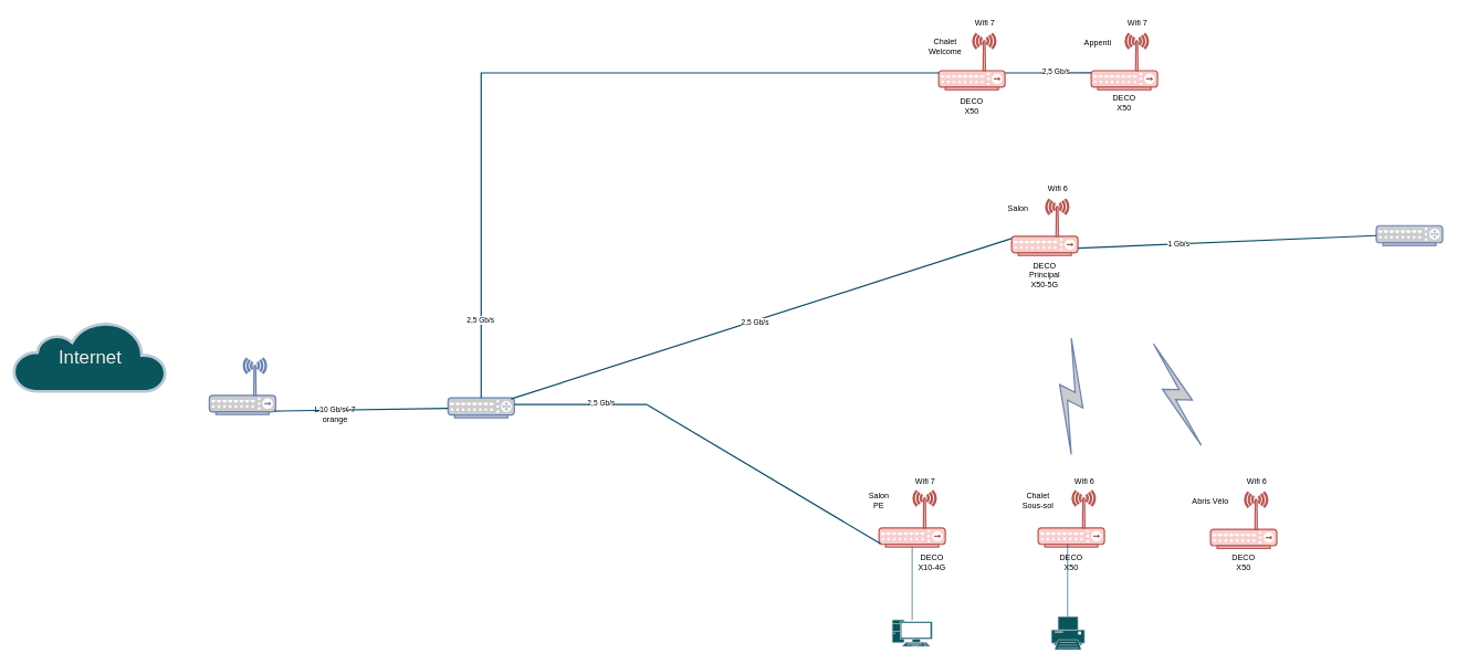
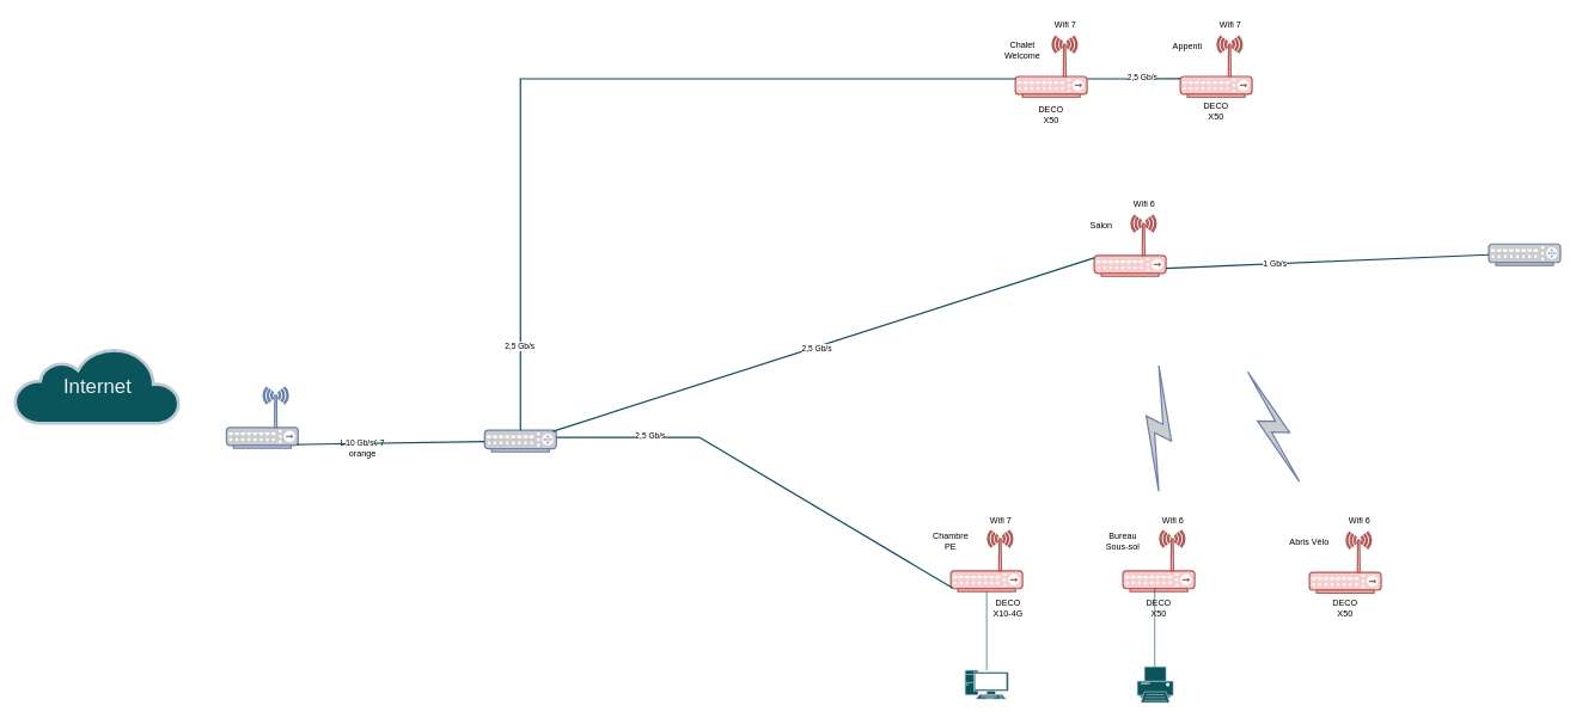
- <mxCell id="46" value="&lt;span style=&quot;color: rgb(0, 0, 0);&quot;&gt;DECO Principal X50-5G&lt;/span&gt;" style="text;html=1;align=center;verticalAlign=middle;whiteSpace=wrap;rounded=0;fontColor=#EEEEEE;" vertex="1" parent="44"><mxGeometry x="20" y="100" width="60" height="30" as="geometry" /></mxCell>
- <mxCell id="27" value="&lt;span style=&quot;color: rgb(0, 0, 0);&quot;&gt;Salon&lt;/span&gt;&lt;div&gt;&lt;span style=&quot;color: rgb(0, 0, 0);&quot;&gt;PE&lt;/span&gt;&lt;/div&gt;" style="text;html=1;align=center;verticalAlign=middle;whiteSpace=wrap;rounded=0;fontColor=#EEEEEE;" vertex="1" parent="25"><mxGeometry width="60" height="30" as="geometry" /></mxCell>
+ <mxCell id="27" value="&lt;span style=&quot;color: rgb(0, 0, 0);&quot;&gt;Chambre&lt;/span&gt;&lt;div&gt;&lt;span style=&quot;color: rgb(0, 0, 0);&quot;&gt;PE&lt;/span&gt;&lt;/div&gt;" style="text;html=1;align=center;verticalAlign=middle;whiteSpace=wrap;rounded=0;fontColor=#EEEEEE;" vertex="1" parent="25"><mxGeometry width="60" height="30" as="geometry" /></mxCell>
- <mxCell id="10" value="&lt;font color=&quot;#000000&quot;&gt;&lt;span style=&quot;caret-color: rgb(0, 0, 0);&quot;&gt;Chalet&lt;/span&gt;&lt;/font&gt;&lt;div&gt;&lt;font color=&quot;#000000&quot;&gt;&lt;span style=&quot;caret-color: rgb(0, 0, 0);&quot;&gt;Sous-sol&lt;/span&gt;&lt;/font&gt;&lt;/div&gt;" style="text;html=1;align=center;verticalAlign=middle;whiteSpace=wrap;rounded=0;fontColor=#EEEEEE;movable=0;resizable=0;rotatable=0;deletable=0;editable=0;locked=1;connectable=0;" vertex="1" parent="7"><mxGeometry width="60" height="30" as="geometry" /></mxCell>
+ <mxCell id="10" value="&lt;font color=&quot;#000000&quot;&gt;&lt;span style=&quot;caret-color: rgb(0, 0, 0);&quot;&gt;Bureau&lt;/span&gt;&lt;/font&gt;&lt;div&gt;&lt;font color=&quot;#000000&quot;&gt;&lt;span style=&quot;caret-color: rgb(0, 0, 0);&quot;&gt;Sous-sol&lt;/span&gt;&lt;/font&gt;&lt;/div&gt;" style="text;html=1;align=center;verticalAlign=middle;whiteSpace=wrap;rounded=0;fontColor=#EEEEEE;movable=0;resizable=0;rotatable=0;deletable=0;editable=0;locked=1;connectable=0;" vertex="1" parent="7"><mxGeometry width="60" height="30" as="geometry" /></mxCell>
